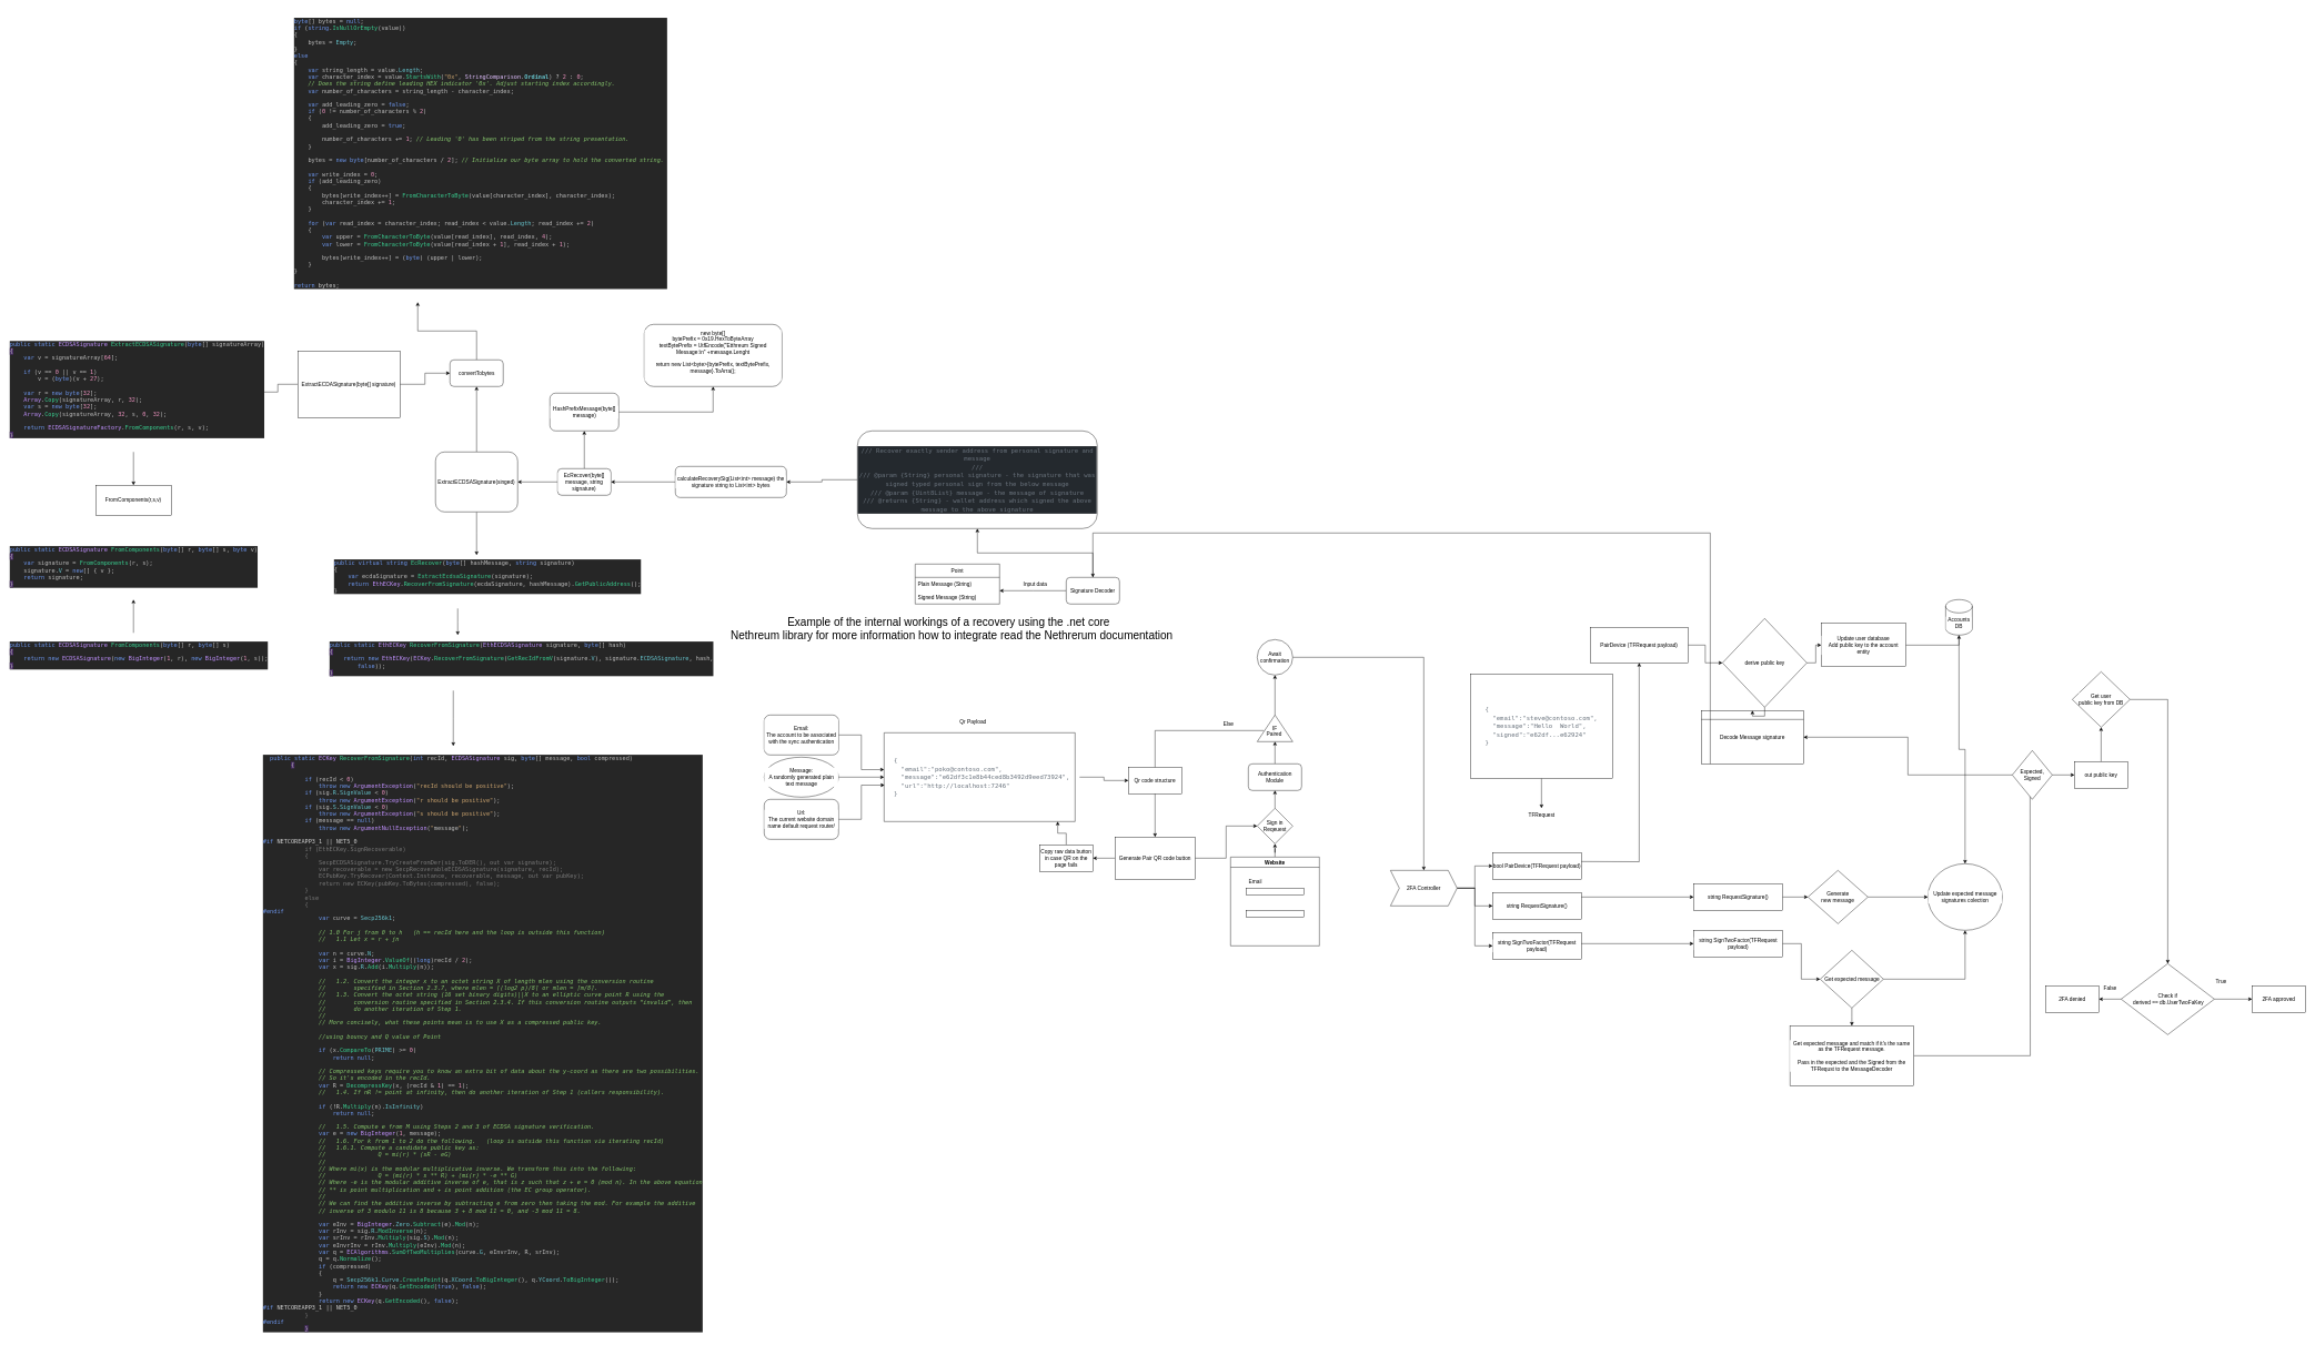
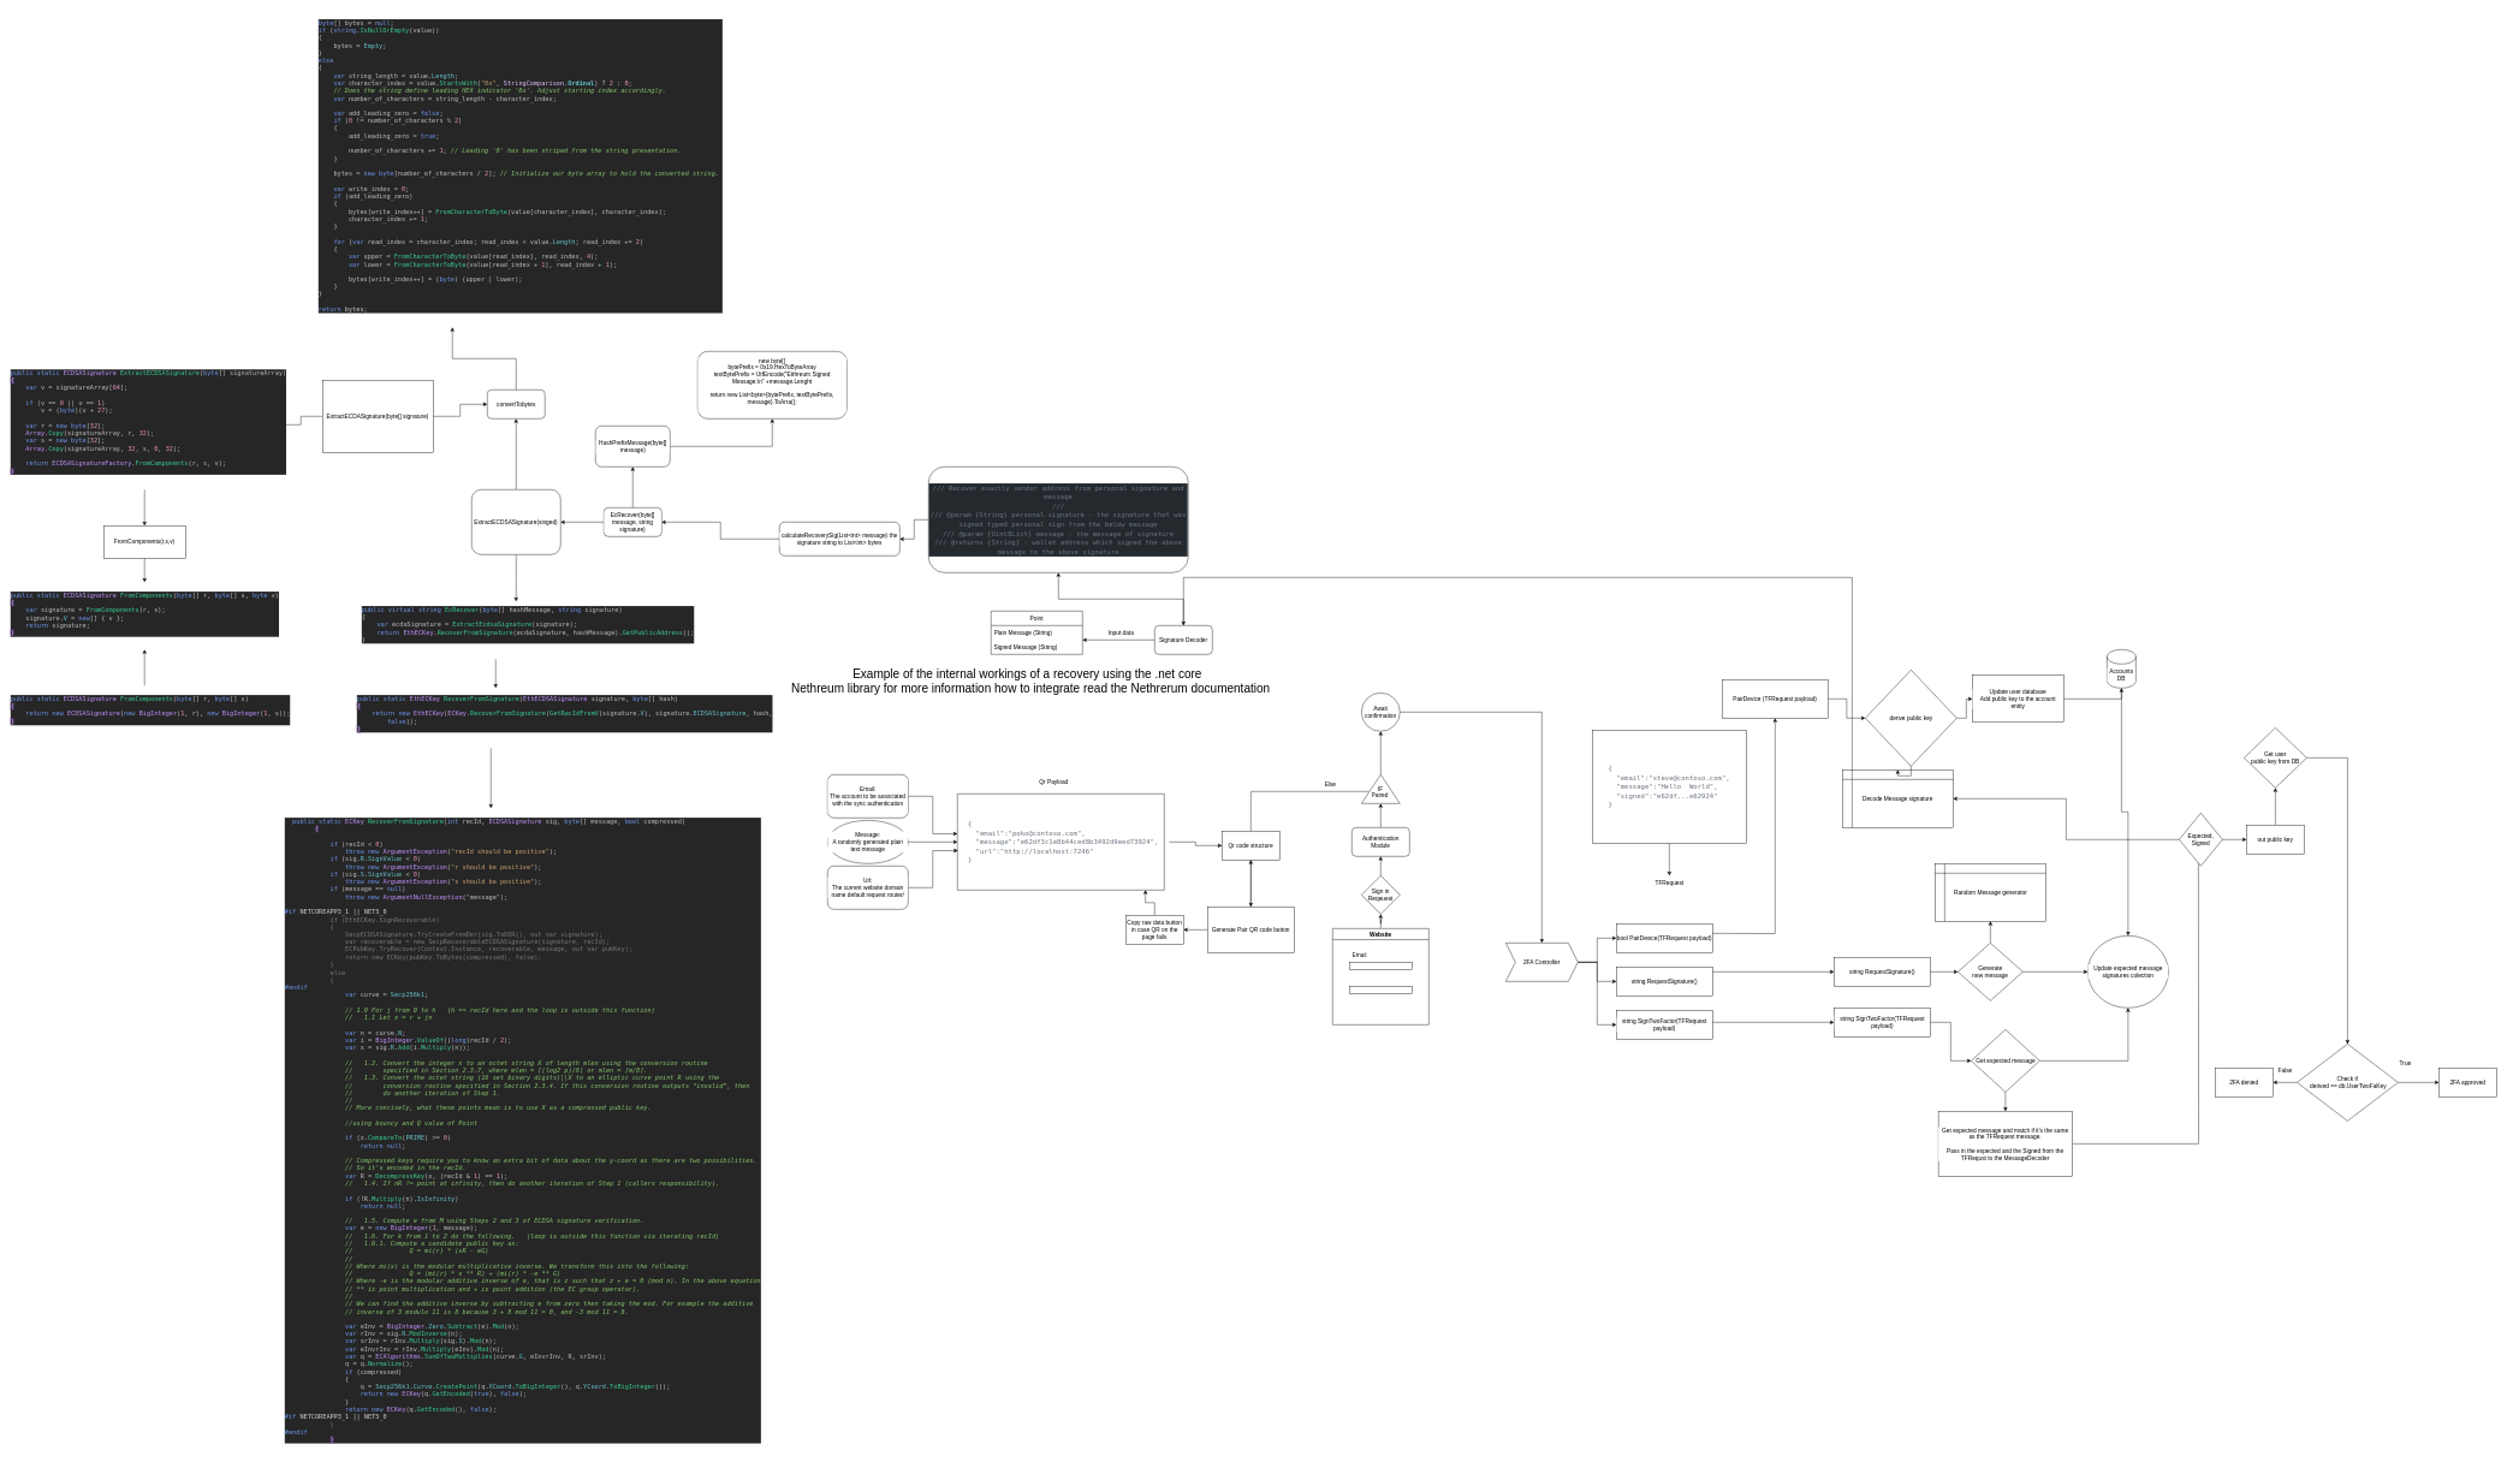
- <mxCell id="96" value="calculateRecoverySig(List&amp;lt;int&amp;gt; message) the signature string to List&amp;lt;int&amp;gt; bytes" style="whiteSpace=wrap;html=1;rounded=1;labelBackgroundColor=#FFFFFF;" vertex="1" parent="1"><mxGeometry x="1520" y="1050" width="250" height="70" as="geometry" /></mxCell>
+ <mxCell id="96" value="calculateRecoverySig(List&amp;lt;int&amp;gt; message) the signature string to List&amp;lt;int&amp;gt; bytes" style="whiteSpace=wrap;html=1;rounded=1;labelBackgroundColor=#FFFFFF;" vertex="1" parent="1"><mxGeometry x="1620" y="1085" width="250" height="70" as="geometry" /></mxCell>
+ <mxCell id="114" style="edgeStyle=orthogonalEdgeStyle;rounded=0;orthogonalLoop=1;jettySize=auto;html=1;" edge="1" parent="1" source="115" target="116"><mxGeometry relative="1" as="geometry" /></mxCell>
+ <mxCell id="48" value="Random Message generator" style="shape=internalStorage;whiteSpace=wrap;html=1;backgroundOutline=1;labelBackgroundColor=#FFFFFF;" vertex="1" parent="1"><mxGeometry x="4022.5" y="1795" width="230" height="120" as="geometry" /></mxCell>
- <mxCell id="17" value="" style="edgeStyle=orthogonalEdgeStyle;rounded=0;orthogonalLoop=1;jettySize=auto;html=1;" edge="1" parent="1" source="19" target="10"><mxGeometry relative="1" as="geometry" /></mxCell>
+ <mxCell id="17" value="" style="edgeStyle=orthogonalEdgeStyle;rounded=0;orthogonalLoop=1;jettySize=auto;html=1;" edge="1" parent="1" source="19" target="21"><mxGeometry relative="1" as="geometry" /></mxCell>
+ <mxCell id="52" style="edgeStyle=orthogonalEdgeStyle;rounded=0;orthogonalLoop=1;jettySize=auto;html=1;" edge="1" parent="1" source="54" target="48"><mxGeometry relative="1" as="geometry" /></mxCell>
